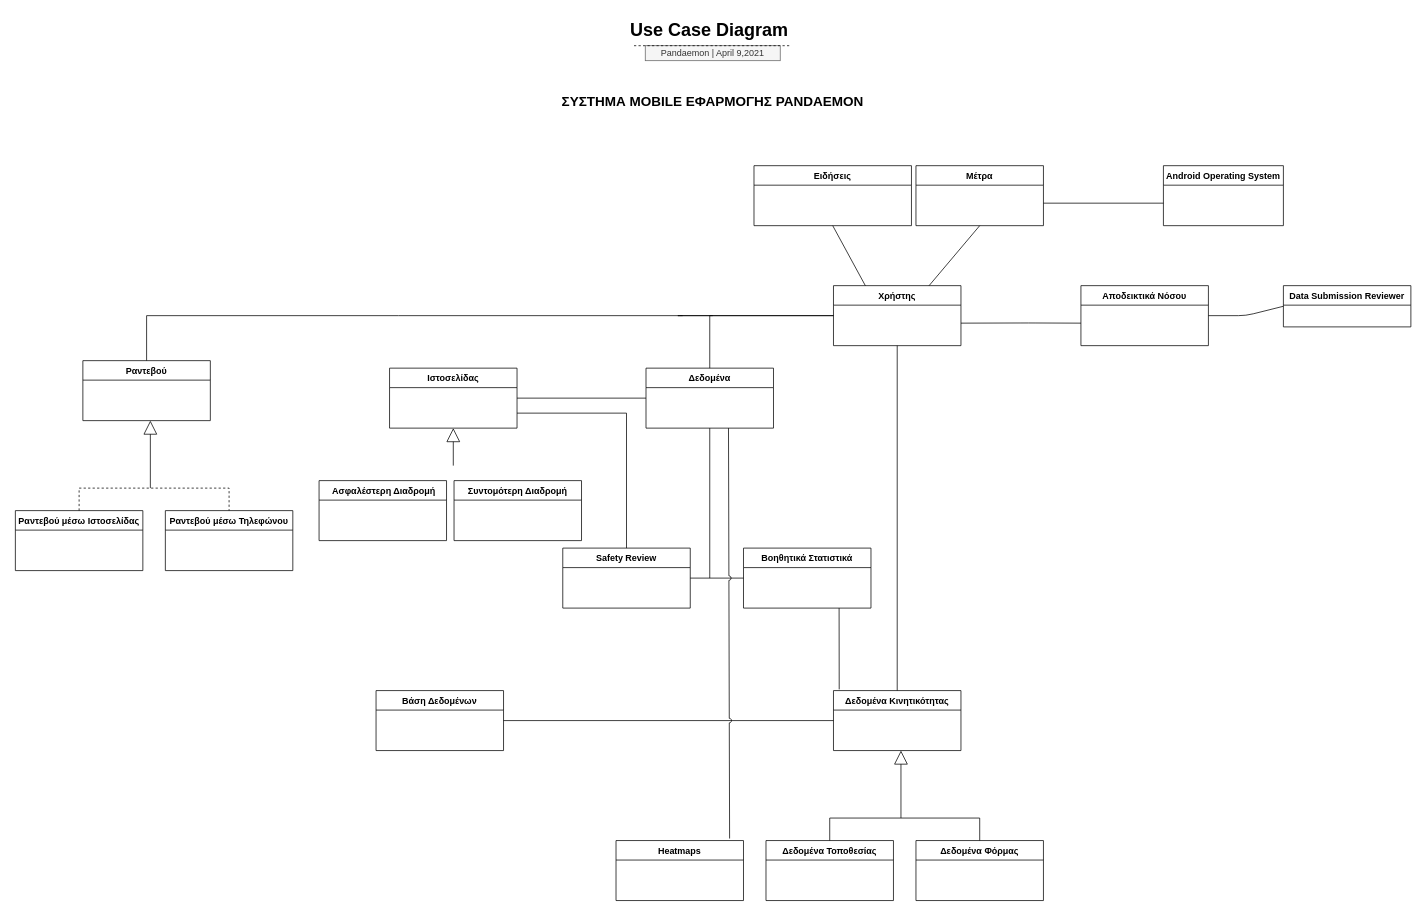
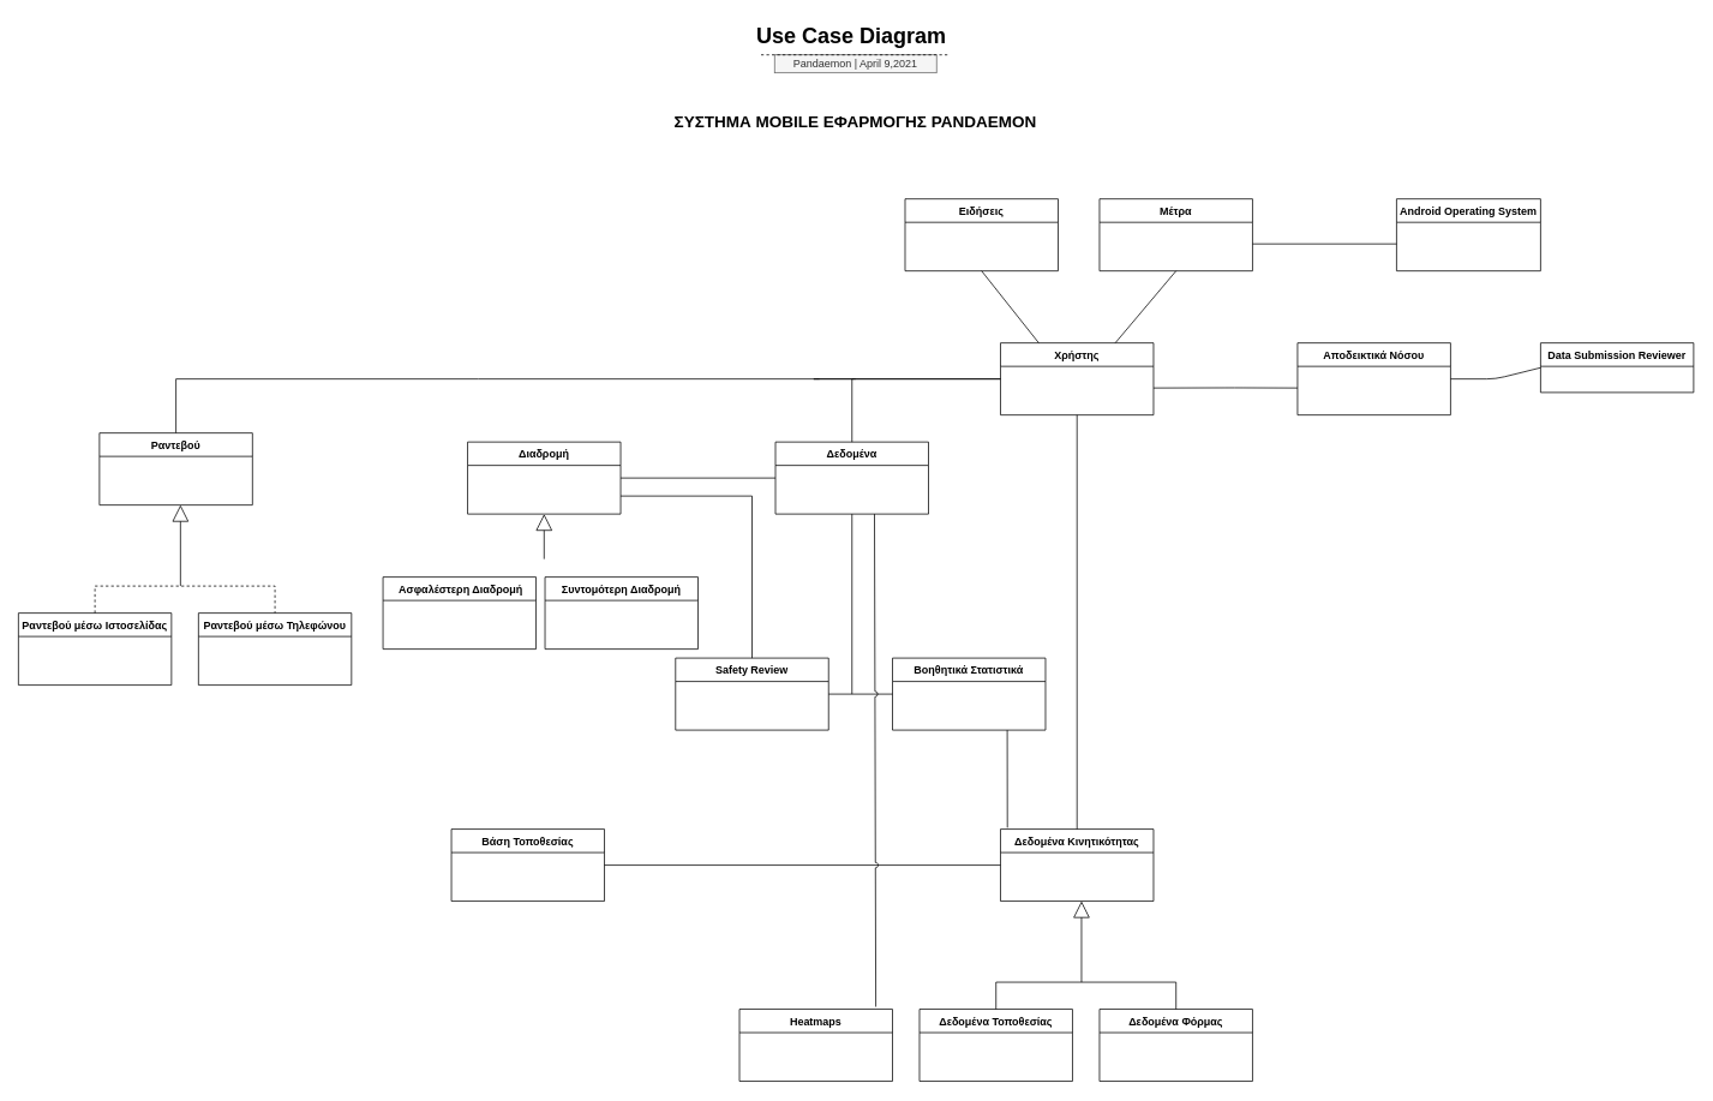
- <mxCell id="9" value="Ειδήσεις" style="swimlane;fontStyle=1;childLayout=stackLayout;horizontal=1;startSize=26;fillColor=none;horizontalStack=0;resizeParent=1;resizeParentMax=0;resizeLast=0;collapsible=1;marginBottom=0;" parent="1" vertex="1"><mxGeometry x="1005" y="220" width="210" height="80" as="geometry" /></mxCell>
+ <mxCell id="9" value="Ειδήσεις" style="swimlane;fontStyle=1;childLayout=stackLayout;horizontal=1;startSize=26;fillColor=none;horizontalStack=0;resizeParent=1;resizeParentMax=0;resizeLast=0;collapsible=1;marginBottom=0;" parent="1" vertex="1"><mxGeometry x="1005" y="220" width="170" height="80" as="geometry" /></mxCell>
- <mxCell id="12" value="Ιστοσελίδας" style="swimlane;fontStyle=1;childLayout=stackLayout;horizontal=1;startSize=26;fillColor=none;horizontalStack=0;resizeParent=1;resizeParentMax=0;resizeLast=0;collapsible=1;marginBottom=0;" parent="1" vertex="1"><mxGeometry x="519" y="490" width="170" height="80" as="geometry" /></mxCell>
+ <mxCell id="12" value="Διαδρομή" style="swimlane;fontStyle=1;childLayout=stackLayout;horizontal=1;startSize=26;fillColor=none;horizontalStack=0;resizeParent=1;resizeParentMax=0;resizeLast=0;collapsible=1;marginBottom=0;" parent="1" vertex="1"><mxGeometry x="519" y="490" width="170" height="80" as="geometry" /></mxCell>
- <mxCell id="20" value="Βάση Δεδομένων" style="swimlane;fontStyle=1;childLayout=stackLayout;horizontal=1;startSize=26;fillColor=none;horizontalStack=0;resizeParent=1;resizeParentMax=0;resizeLast=0;collapsible=1;marginBottom=0;" parent="1" vertex="1"><mxGeometry x="501" y="920" width="170" height="80" as="geometry" /></mxCell>
+ <mxCell id="20" value="Βάση Τοποθεσίας" style="swimlane;fontStyle=1;childLayout=stackLayout;horizontal=1;startSize=26;fillColor=none;horizontalStack=0;resizeParent=1;resizeParentMax=0;resizeLast=0;collapsible=1;marginBottom=0;" parent="1" vertex="1"><mxGeometry x="501" y="920" width="170" height="80" as="geometry" /></mxCell>
